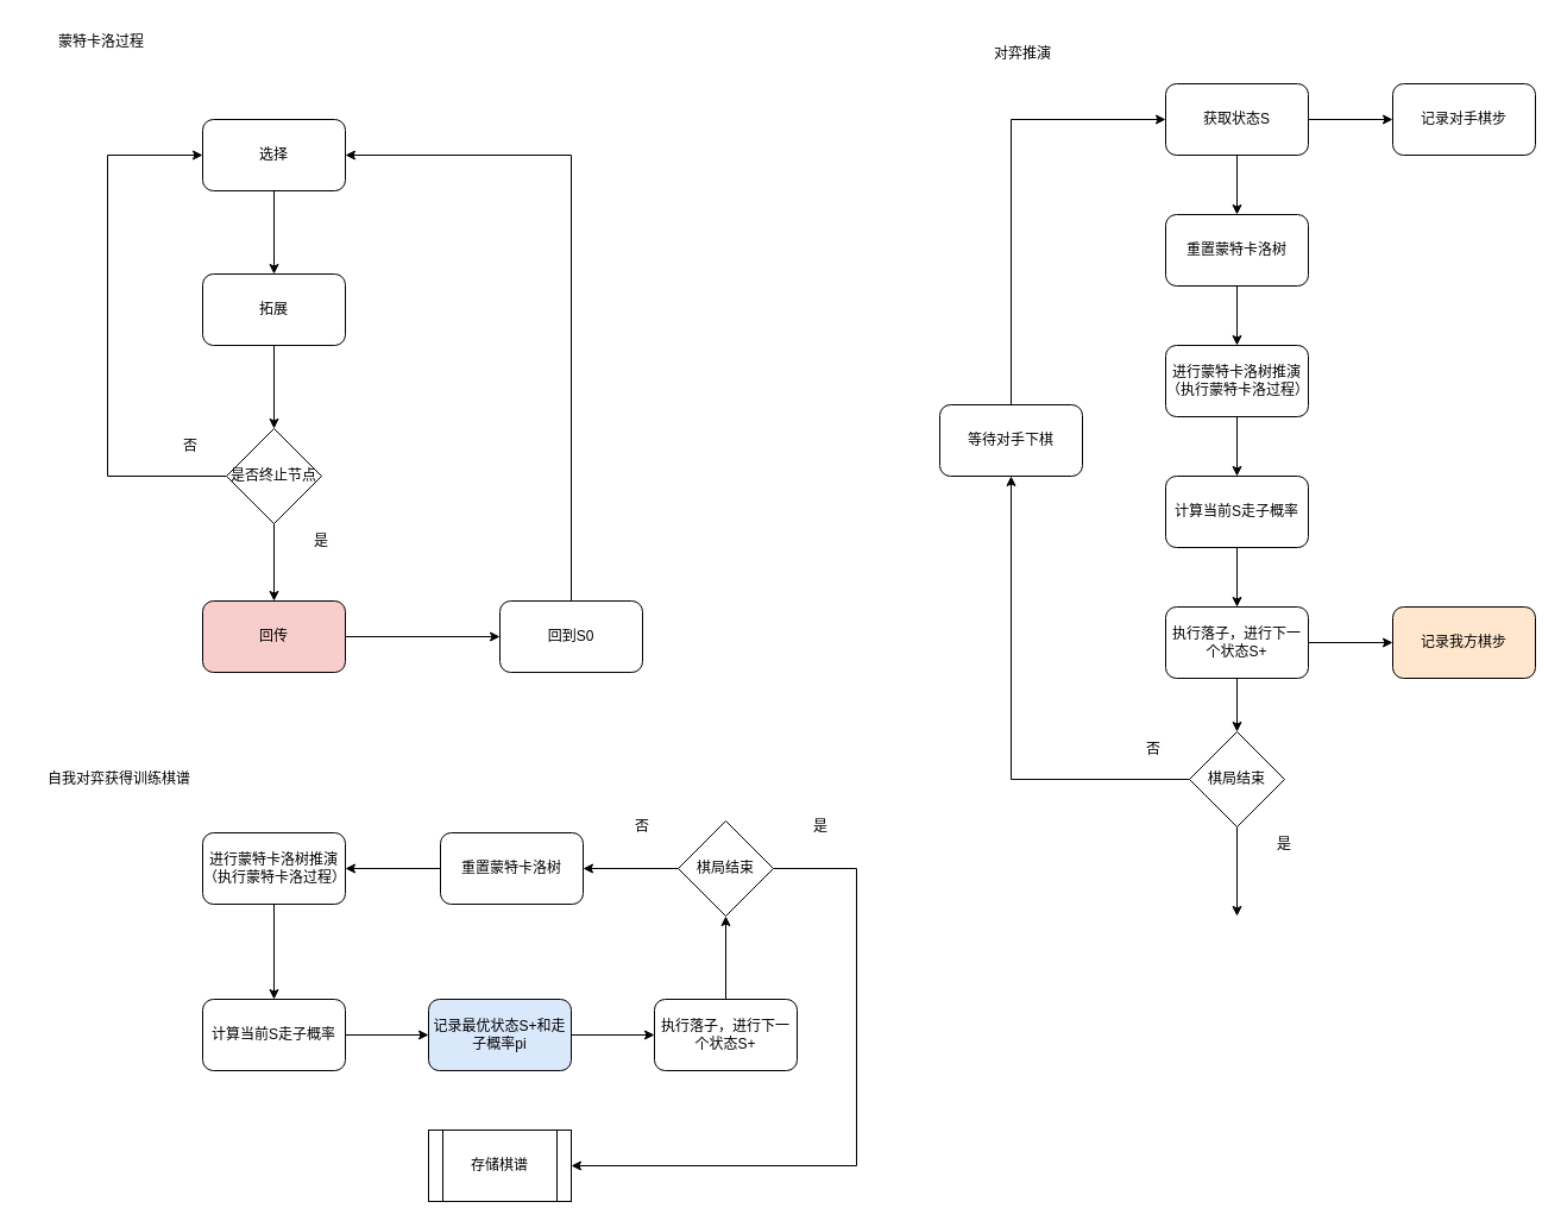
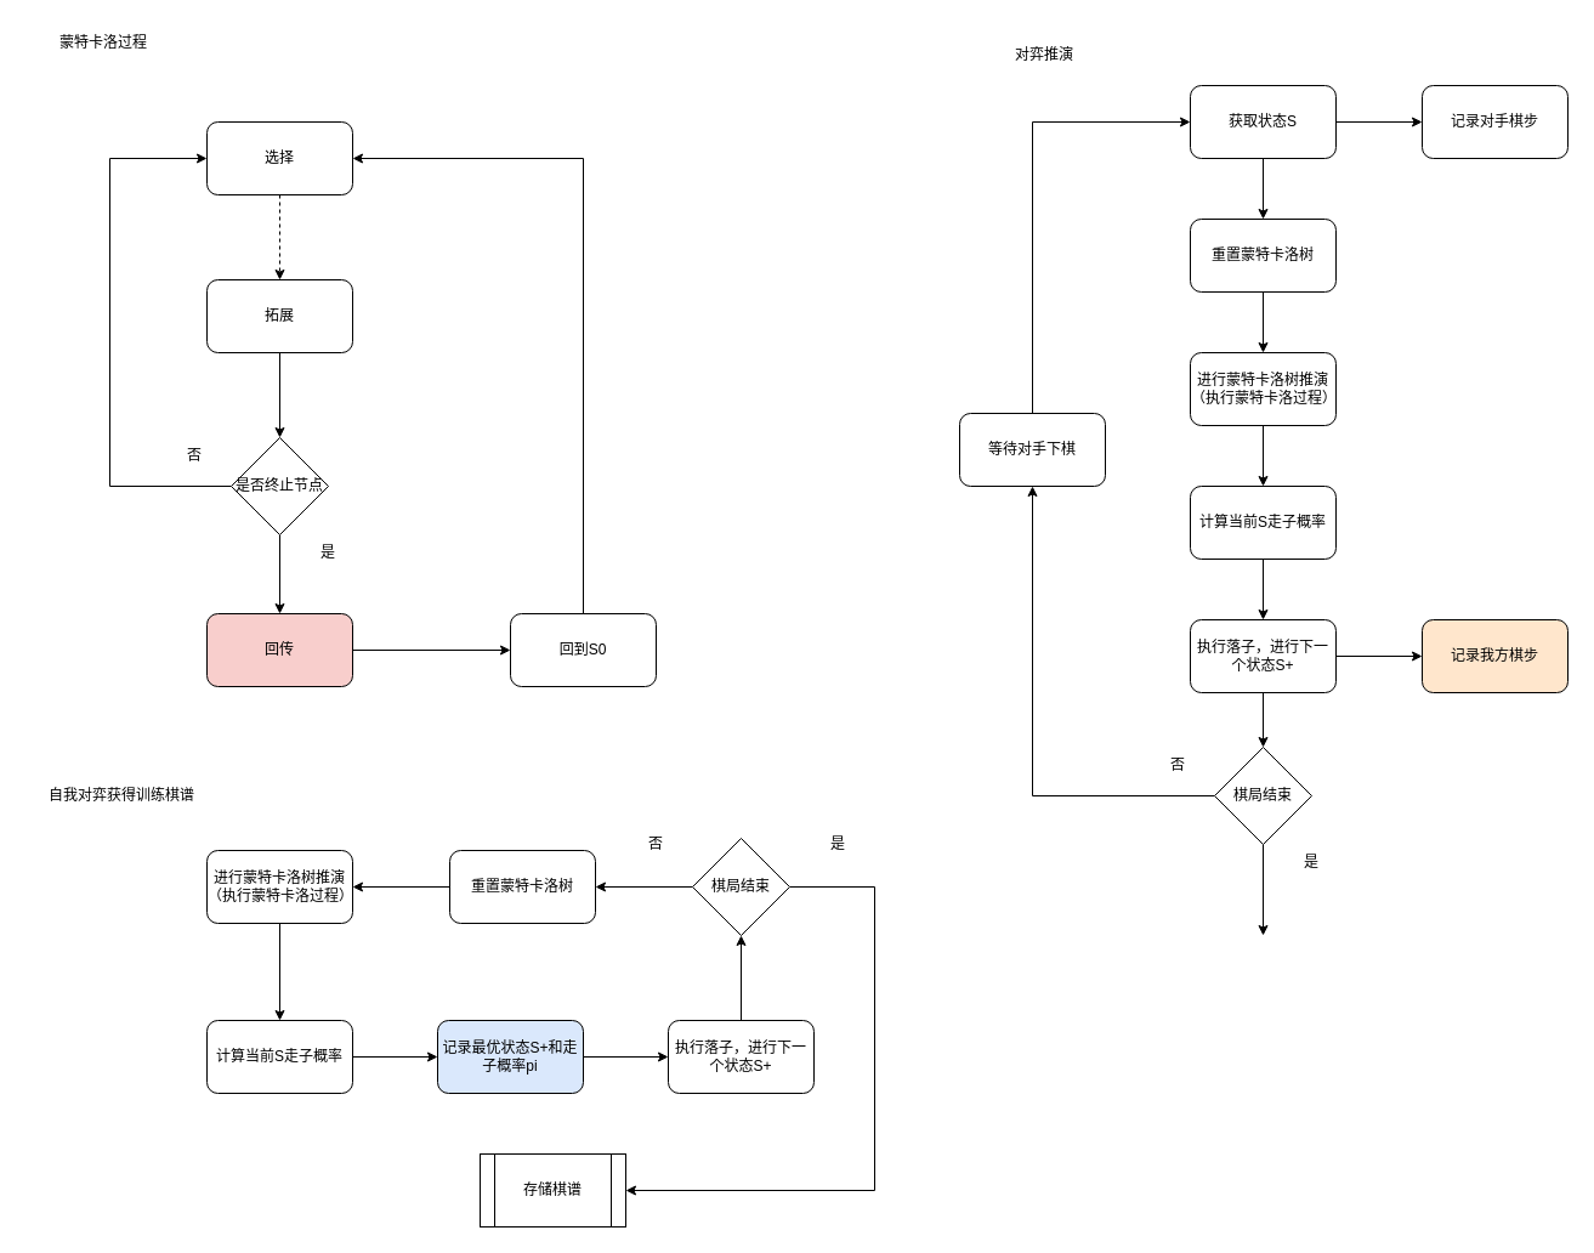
- <mxCell id="2" style="edgeStyle=orthogonalEdgeStyle;rounded=0;orthogonalLoop=1;jettySize=auto;html=1;exitX=0.5;exitY=1;exitDx=0;exitDy=0;" edge="1" parent="1" source="3" target="6"><mxGeometry relative="1" as="geometry" /></mxCell>
+ <mxCell id="2" style="edgeStyle=orthogonalEdgeStyle;rounded=0;orthogonalLoop=1;jettySize=auto;html=1;exitX=0.5;exitY=1;exitDx=0;exitDy=0;dashed=1;" edge="1" parent="1" source="3" target="6"><mxGeometry relative="1" as="geometry" /></mxCell>
- <mxCell id="31" value="存储棋谱" style="shape=process;whiteSpace=wrap;html=1;backgroundOutline=1;" vertex="1" parent="1"><mxGeometry x="360" y="950" width="120" height="60" as="geometry" /></mxCell>
+ <mxCell id="31" value="存储棋谱" style="shape=process;whiteSpace=wrap;html=1;backgroundOutline=1;" vertex="1" parent="1"><mxGeometry x="395" y="950" width="120" height="60" as="geometry" /></mxCell>
